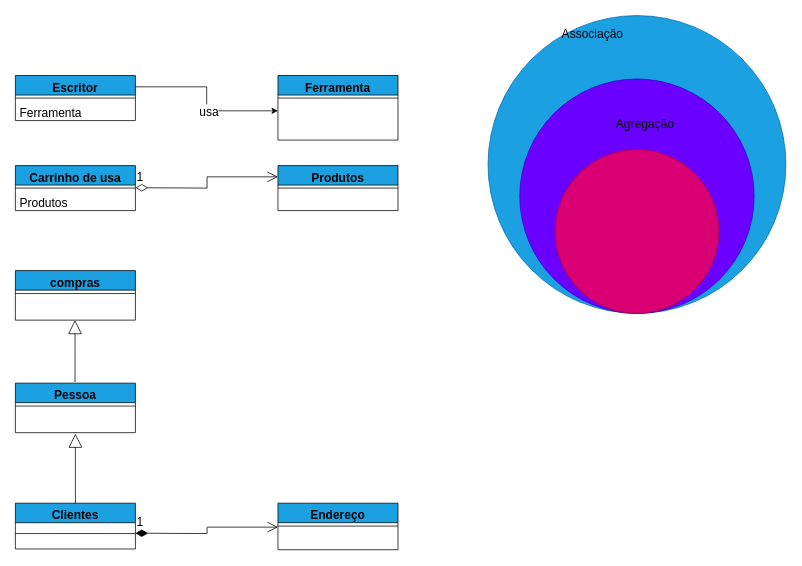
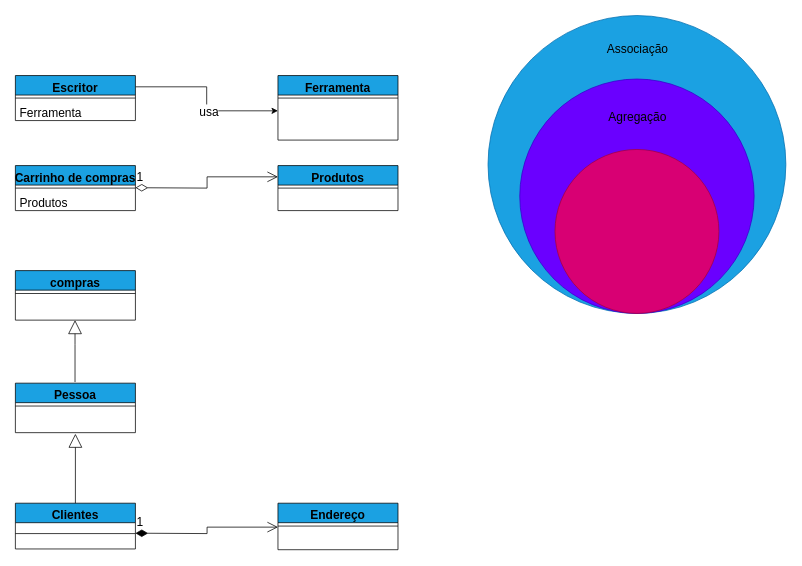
- <mxCell id="6" value="Associação" style="text;html=1;align=center;verticalAlign=middle;resizable=0;points=[];autosize=1;strokeColor=none;fillColor=none;fontSize=16;" parent="1" vertex="1"><mxGeometry x="733.5" y="30" width="110" height="30" as="geometry" /></mxCell>
+ <mxCell id="6" value="Associação" style="text;html=1;align=center;verticalAlign=middle;resizable=0;points=[];autosize=1;strokeColor=none;fillColor=none;fontSize=16;" parent="1" vertex="1"><mxGeometry x="793.5" y="50" width="110" height="30" as="geometry" /></mxCell>
- <mxCell id="5" value="Agregação" style="text;html=1;align=center;verticalAlign=middle;resizable=0;points=[];autosize=1;strokeColor=none;fillColor=none;fontSize=16;" parent="1" vertex="1"><mxGeometry x="808.5" y="150" width="100" height="30" as="geometry" /></mxCell>
+ <mxCell id="5" value="Agregação" style="text;html=1;align=center;verticalAlign=middle;resizable=0;points=[];autosize=1;strokeColor=none;fillColor=none;fontSize=16;" parent="1" vertex="1"><mxGeometry x="798.5" y="140" width="100" height="30" as="geometry" /></mxCell>
- <mxCell id="16" value="Carrinho de usa" style="swimlane;fontStyle=1;align=center;verticalAlign=top;childLayout=stackLayout;horizontal=1;startSize=26;horizontalStack=0;resizeParent=1;resizeParentMax=0;resizeLast=0;collapsible=1;marginBottom=0;fontSize=16;fillColor=#1BA1E2;" parent="1" vertex="1"><mxGeometry x="20" y="220" width="160" height="60" as="geometry" /></mxCell>
+ <mxCell id="16" value="Carrinho de compras" style="swimlane;fontStyle=1;align=center;verticalAlign=top;childLayout=stackLayout;horizontal=1;startSize=26;horizontalStack=0;resizeParent=1;resizeParentMax=0;resizeLast=0;collapsible=1;marginBottom=0;fontSize=16;fillColor=#1BA1E2;" parent="1" vertex="1"><mxGeometry x="20" y="220" width="160" height="60" as="geometry" /></mxCell>
